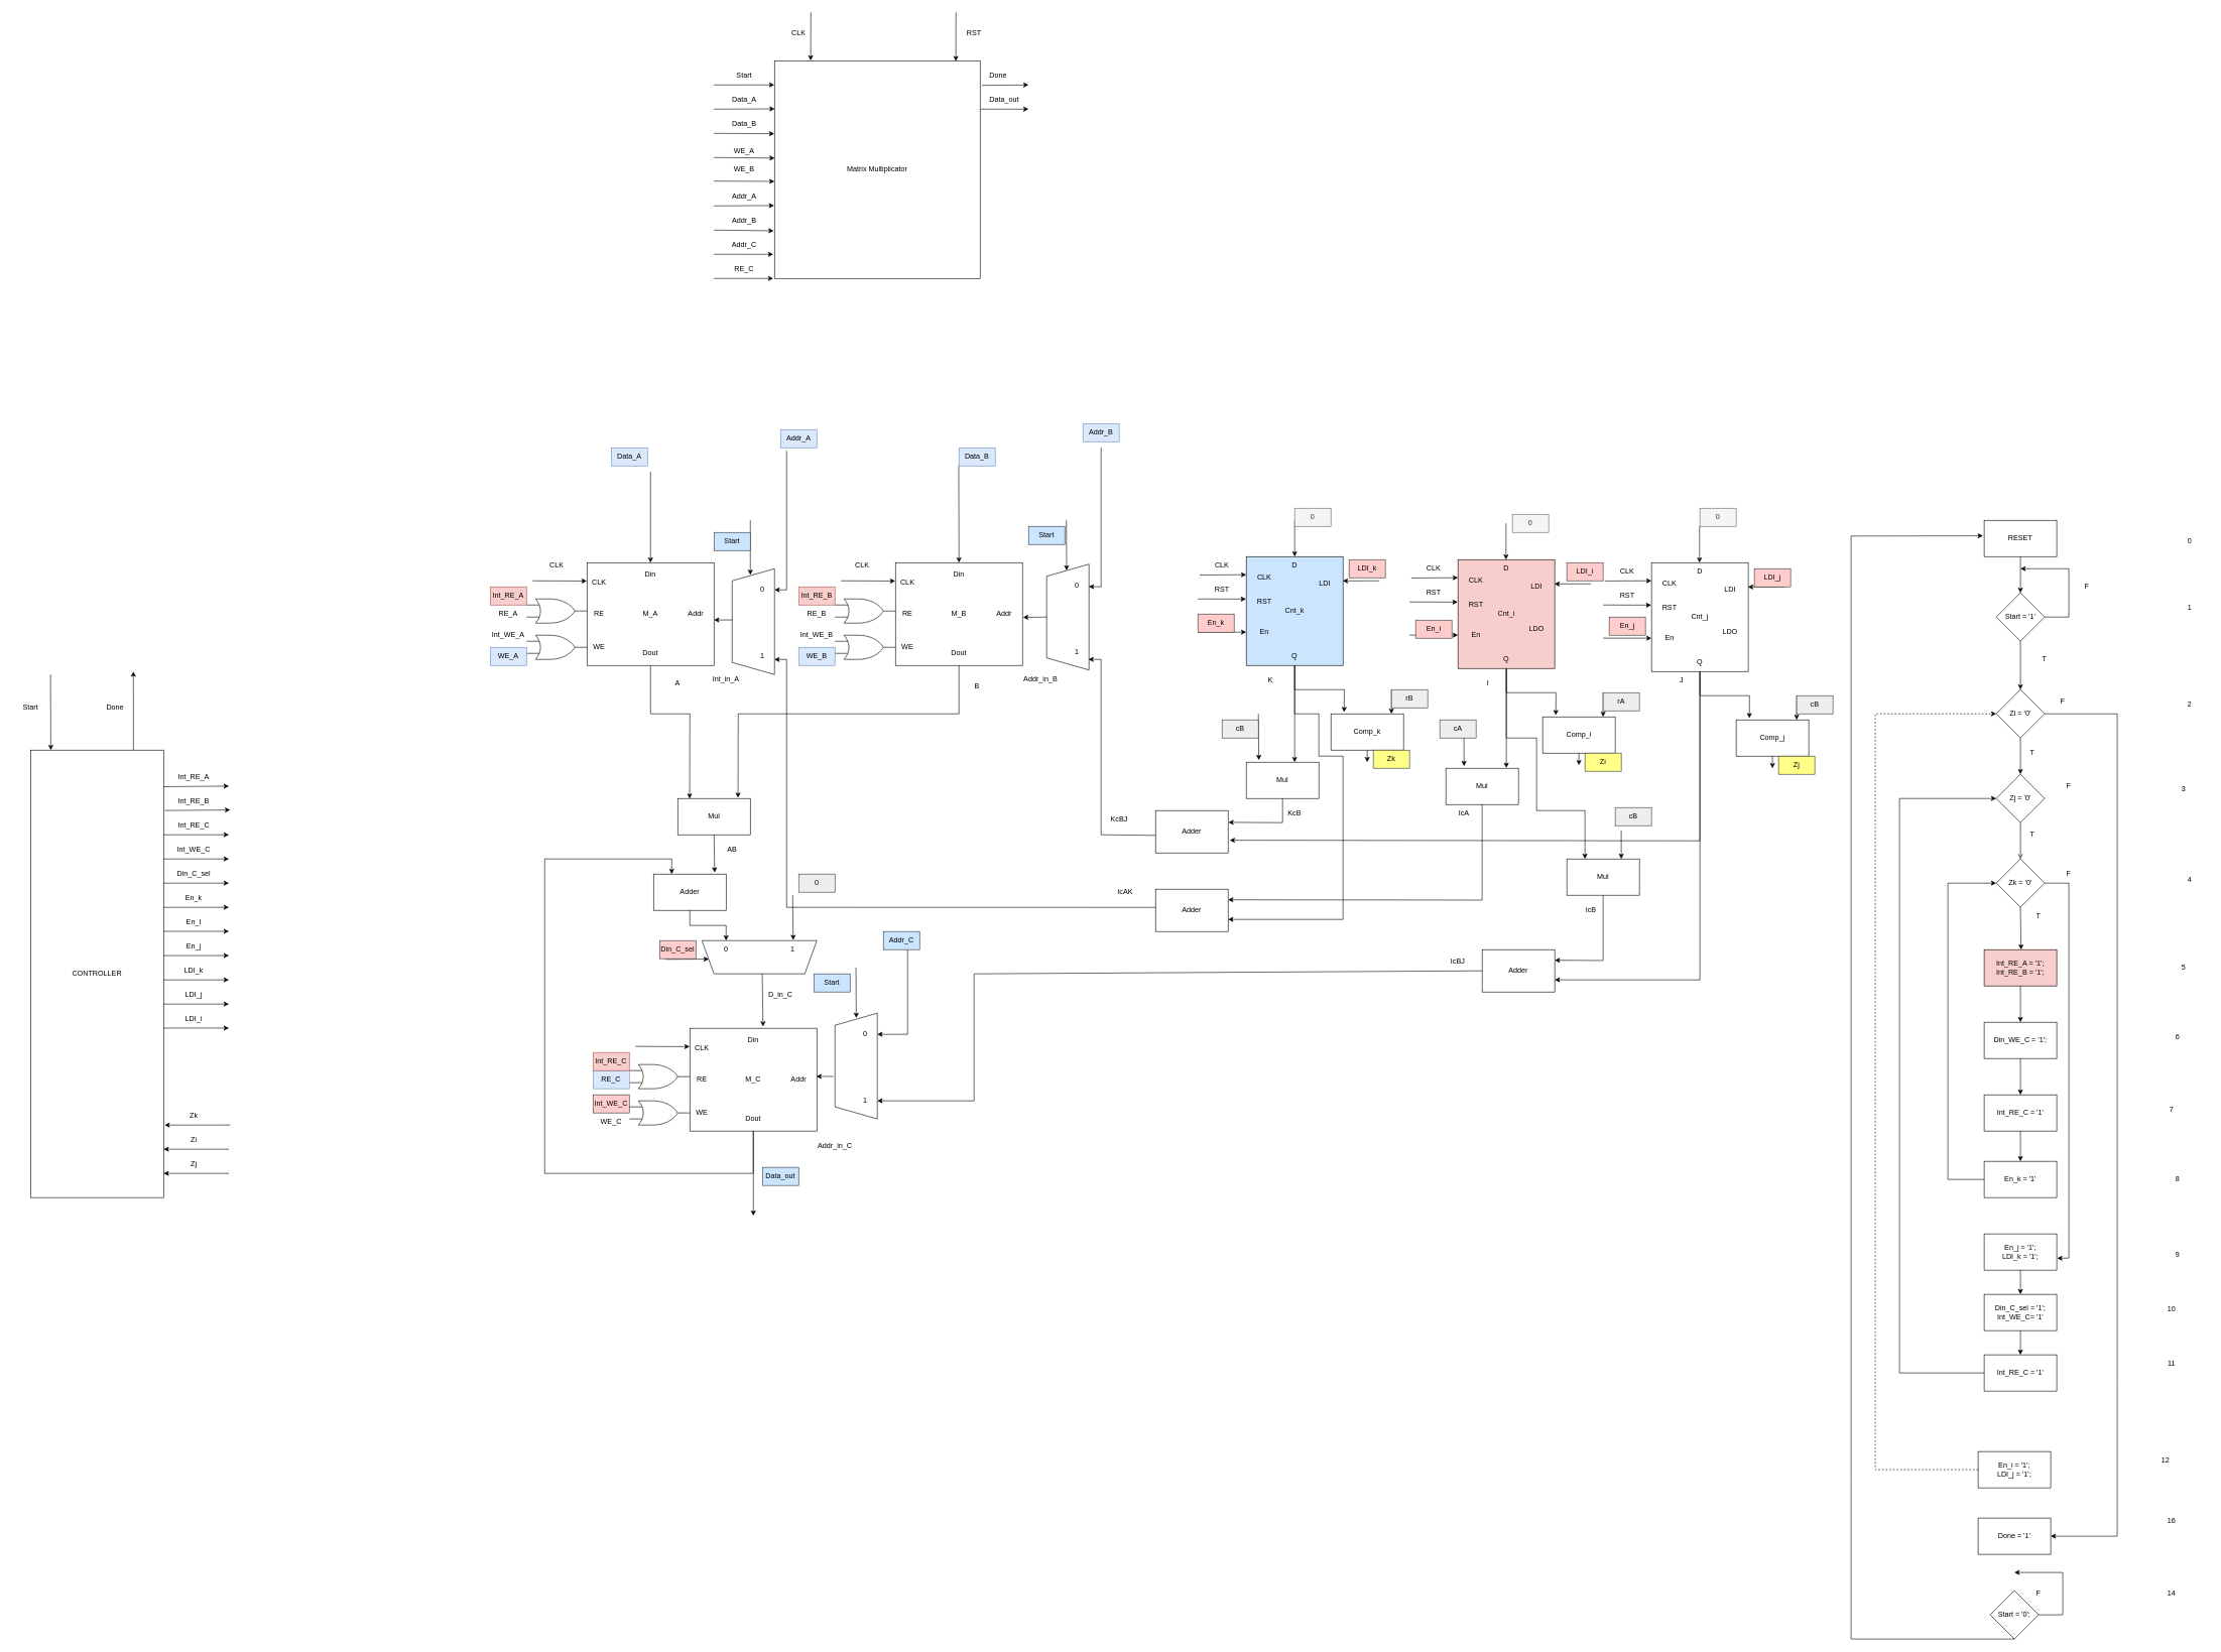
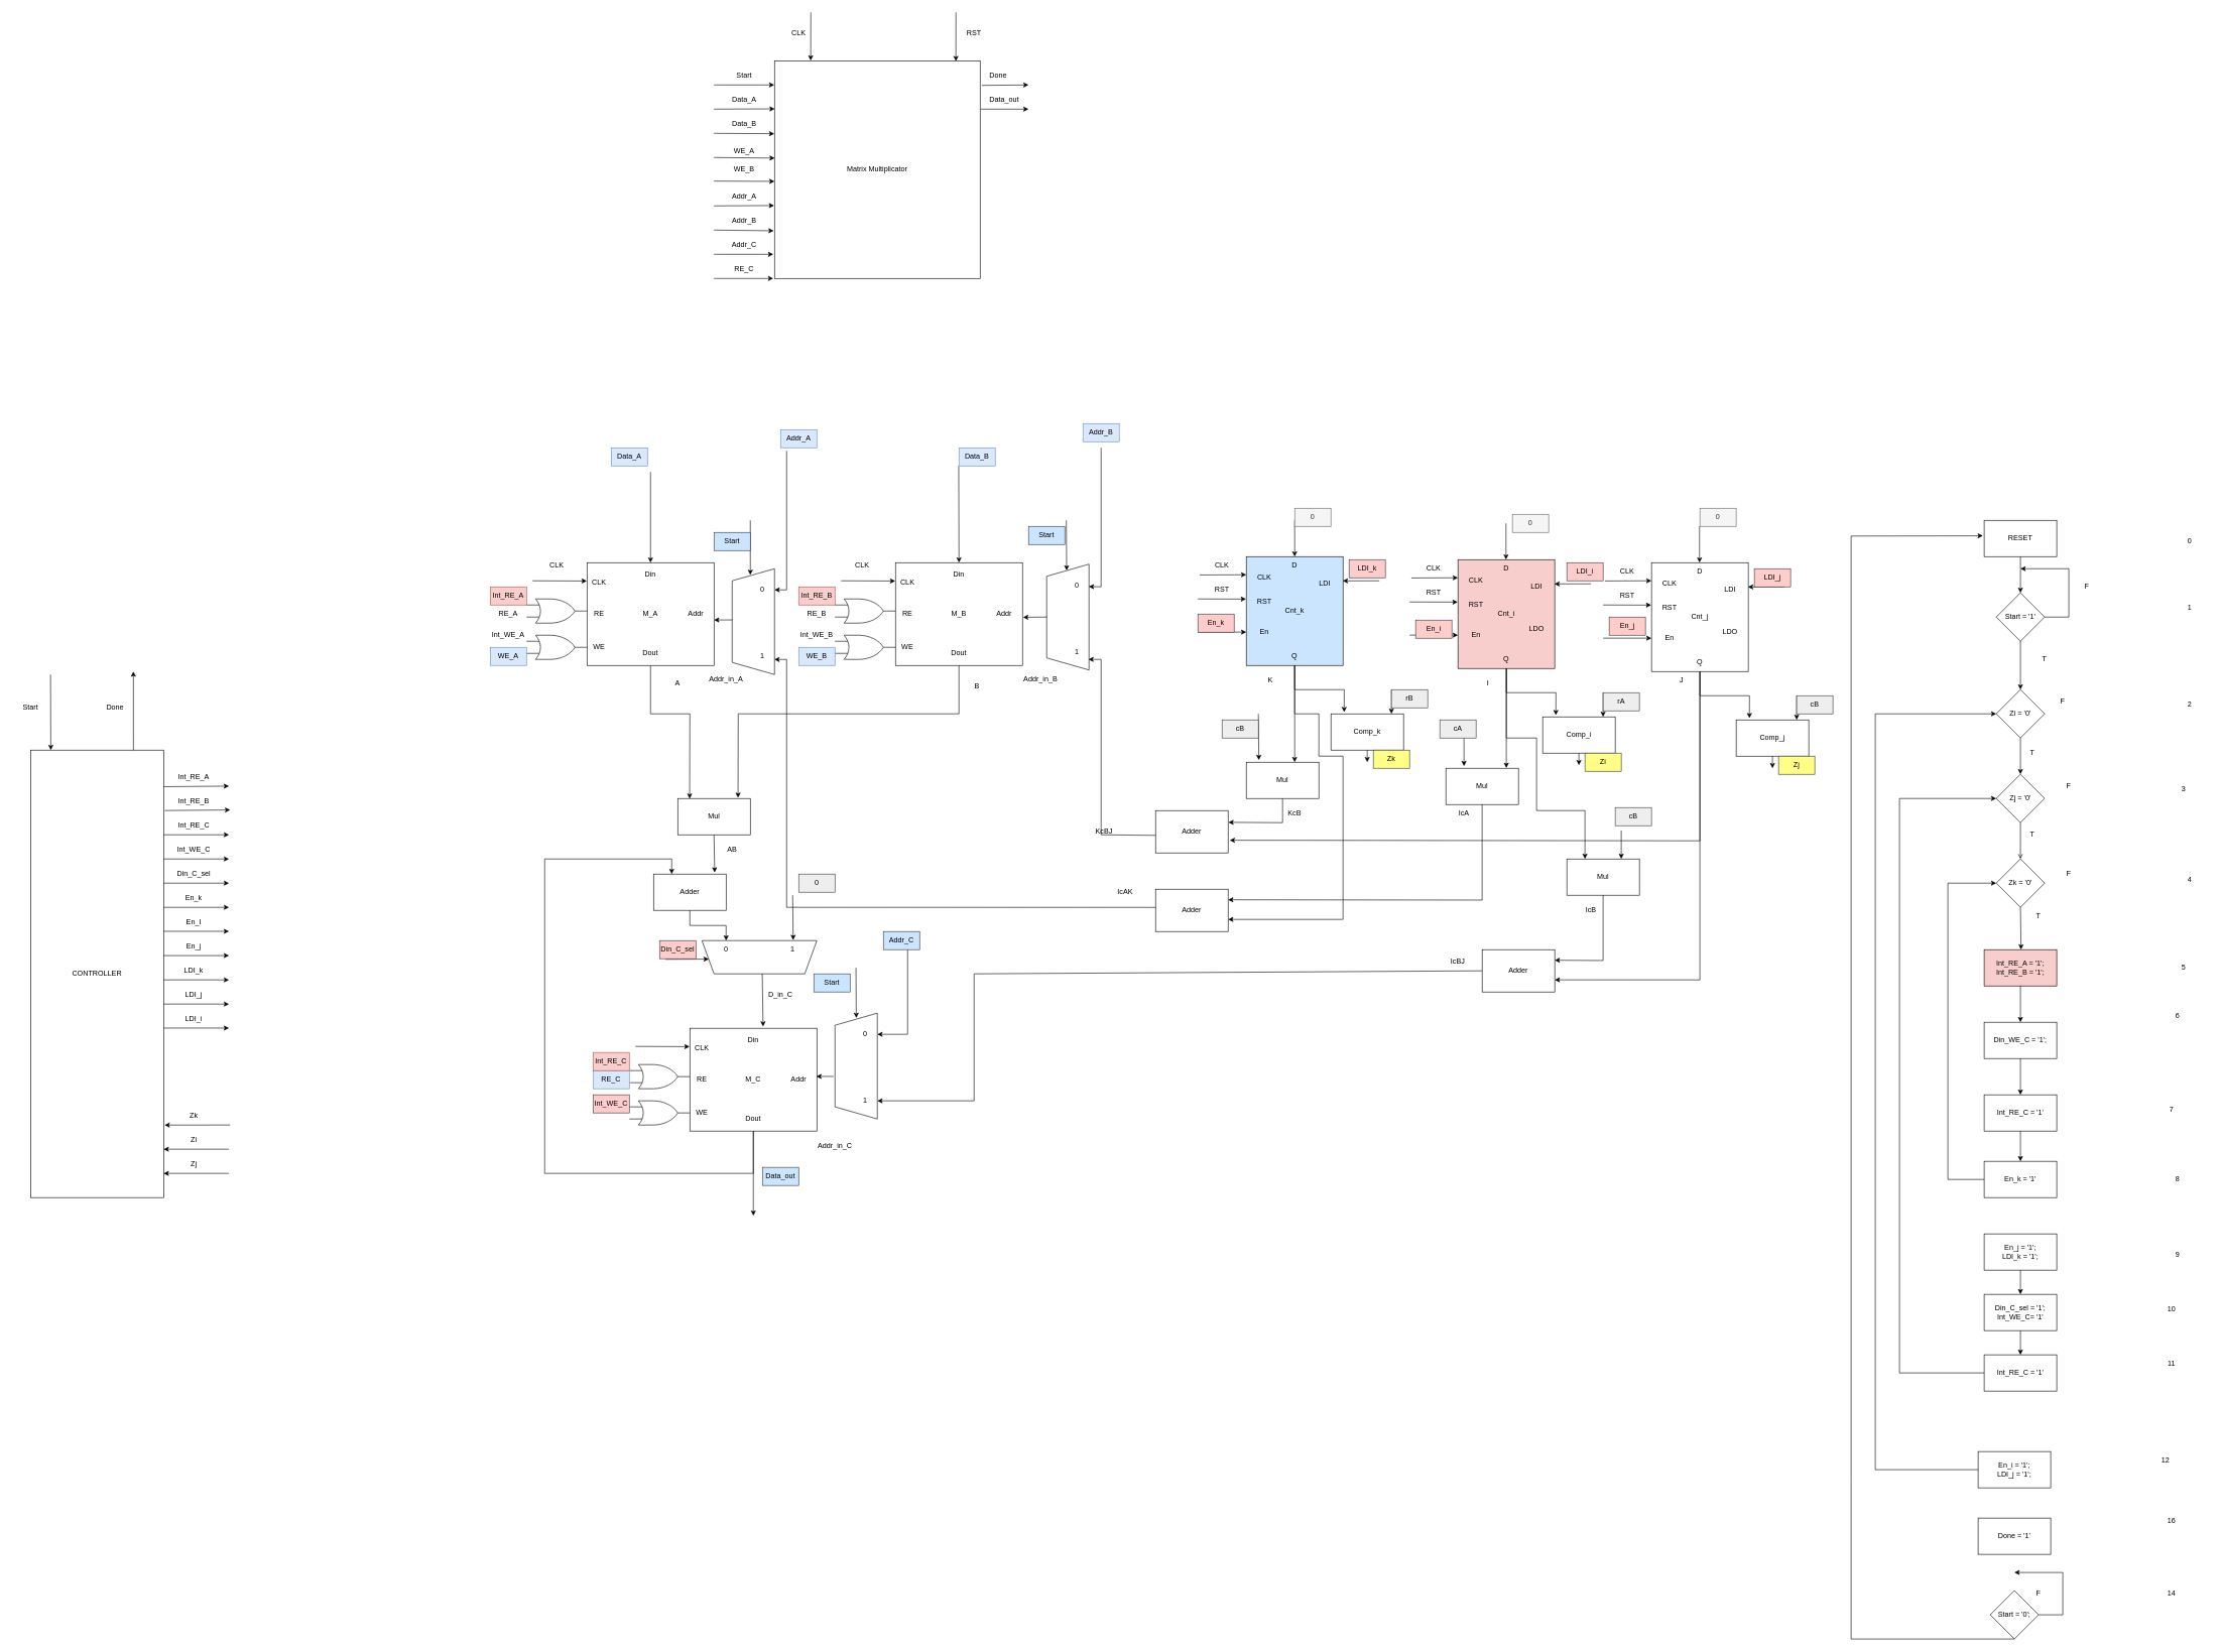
- <mxCell id="300" value="Int_in_A" style="text;html=1;align=center;verticalAlign=middle;whiteSpace=wrap;rounded=0;" parent="1" vertex="1"><mxGeometry x="1170" y="1107.5" width="60" height="30" as="geometry" /></mxCell>
+ <mxCell id="300" value="Addr_in_A" style="text;html=1;align=center;verticalAlign=middle;whiteSpace=wrap;rounded=0;" parent="1" vertex="1"><mxGeometry x="1170" y="1107.5" width="60" height="30" as="geometry" /></mxCell>
- <mxCell id="223" value="" style="endArrow=classic;html=1;rounded=0;exitX=1;exitY=0.5;exitDx=0;exitDy=0;entryX=1;entryY=0.5;entryDx=0;entryDy=0;" parent="1" source="218" target="244" edge="1"><mxGeometry width="50" height="50" relative="1" as="geometry"><mxPoint x="3420" y="1205" as="sourcePoint" /><mxPoint x="3470" y="1180" as="targetPoint" /><Array as="points"><mxPoint x="3500" y="1180" /><mxPoint x="3500" y="2280" /><mxPoint x="3500" y="2540" /></Array></mxGeometry></mxCell>
- <mxCell id="271" value="KcBJ" style="text;html=1;align=center;verticalAlign=middle;whiteSpace=wrap;rounded=0;" parent="1" vertex="1"><mxGeometry x="1820" y="1340" width="60" height="30" as="geometry" /></mxCell>
+ <mxCell id="271" value="KcBJ" style="text;html=1;align=center;verticalAlign=middle;whiteSpace=wrap;rounded=0;" parent="1" vertex="1"><mxGeometry x="1795" y="1360" width="60" height="30" as="geometry" /></mxCell>
- <mxCell id="224" value="" style="endArrow=classic;html=1;rounded=0;exitX=1;exitY=0.5;exitDx=0;exitDy=0;entryX=1.006;entryY=0.673;entryDx=0;entryDy=0;entryPerimeter=0;" parent="1" source="222" target="240" edge="1"><mxGeometry width="50" height="50" relative="1" as="geometry"><mxPoint x="3430" y="1460" as="sourcePoint" /><mxPoint x="3460" y="1460" as="targetPoint" /><Array as="points"><mxPoint x="3420" y="1460" /><mxPoint x="3420" y="2080" /></Array></mxGeometry></mxCell>
- <mxCell id="255" value="6" style="text;html=1;align=center;verticalAlign=middle;whiteSpace=wrap;rounded=0;" parent="1" vertex="1"><mxGeometry x="3570" y="1700" width="60" height="30" as="geometry" /></mxCell>
+ <mxCell id="255" value="6" style="text;html=1;align=center;verticalAlign=middle;whiteSpace=wrap;rounded=0;" parent="1" vertex="1"><mxGeometry x="3570" y="1665" width="60" height="30" as="geometry" /></mxCell>
- <mxCell id="243" value="" style="endArrow=classic;html=1;rounded=0;exitX=0;exitY=0.5;exitDx=0;exitDy=0;entryX=0;entryY=0.5;entryDx=0;entryDy=0;dashed=1;" parent="1" source="242" target="218" edge="1"><mxGeometry width="50" height="50" relative="1" as="geometry"><mxPoint x="3290" y="1970" as="sourcePoint" /><mxPoint x="3340" y="1920" as="targetPoint" /><Array as="points"><mxPoint x="3100" y="2430" /><mxPoint x="3100" y="2170" /><mxPoint x="3100" y="1180" /></Array></mxGeometry></mxCell>
+ <mxCell id="243" value="" style="endArrow=classic;html=1;rounded=0;exitX=0;exitY=0.5;exitDx=0;exitDy=0;entryX=0;entryY=0.5;entryDx=0;entryDy=0;" parent="1" source="242" target="218" edge="1"><mxGeometry width="50" height="50" relative="1" as="geometry"><mxPoint x="3290" y="1970" as="sourcePoint" /><mxPoint x="3340" y="1920" as="targetPoint" /><Array as="points"><mxPoint x="3100" y="2430" /><mxPoint x="3100" y="2170" /><mxPoint x="3100" y="1180" /></Array></mxGeometry></mxCell>
- <mxCell id="168" value="WE_C" style="text;html=1;align=center;verticalAlign=middle;whiteSpace=wrap;rounded=0;" parent="1" vertex="1"><mxGeometry y="1840" width="60" height="30" as="geometry" x="980" /></mxCell>
